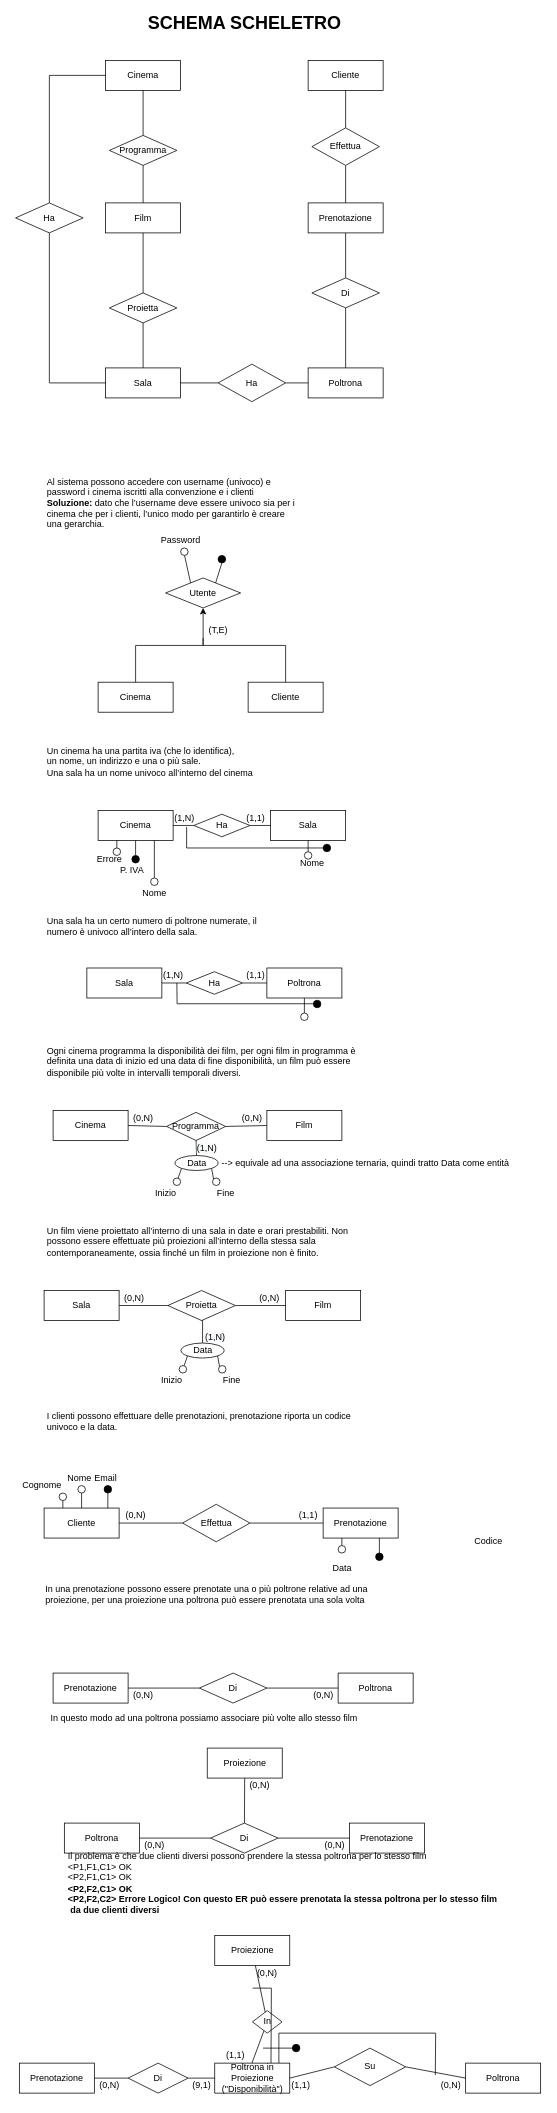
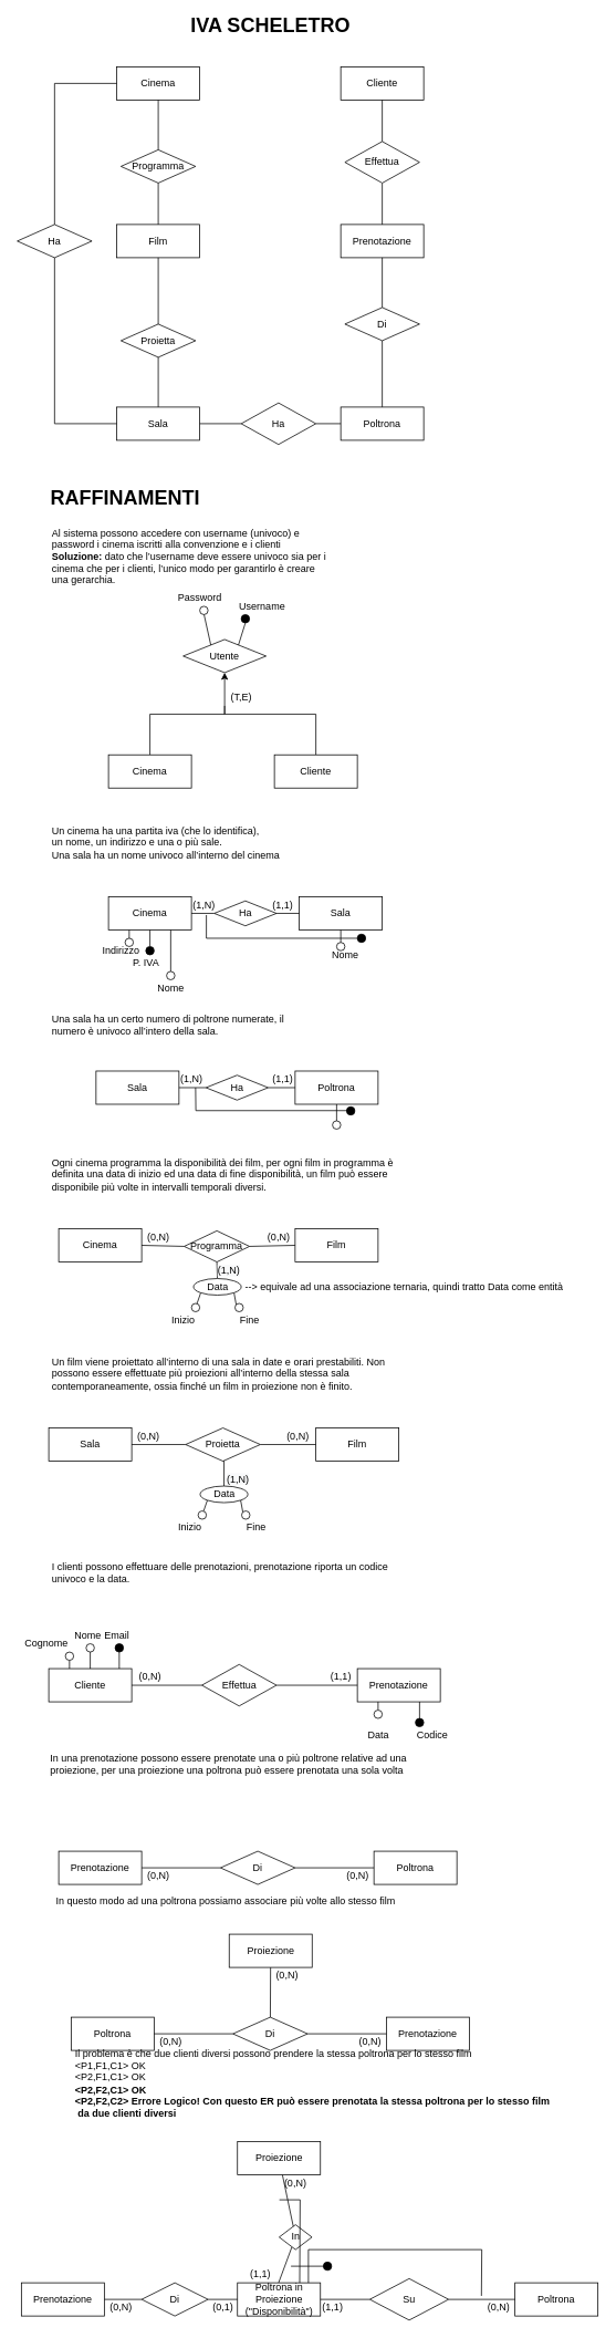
- <mxCell id="7" value="&lt;b&gt;&lt;font style=&quot;font-size: 24px&quot;&gt;SCHEMA SCHELETRO&lt;/font&gt;&lt;/b&gt;" style="text;html=1;align=center;verticalAlign=middle;resizable=0;points=[];autosize=1;" vertex="1" parent="1"><mxGeometry x="190" y="20" width="270" height="20" as="geometry" /></mxCell>
+ <mxCell id="7" value="&lt;b&gt;&lt;font style=&quot;font-size: 24px&quot;&gt;IVA SCHELETRO&lt;/font&gt;&lt;/b&gt;" style="text;html=1;align=center;verticalAlign=middle;resizable=0;points=[];autosize=1;" vertex="1" parent="1"><mxGeometry x="190" y="20" width="270" height="20" as="geometry" /></mxCell>
+ <mxCell id="27" value="&lt;b&gt;&lt;font style=&quot;font-size: 24px&quot;&gt;RAFFINAMENTI&lt;/font&gt;&lt;/b&gt;" style="text;html=1;align=center;verticalAlign=middle;resizable=0;points=[];autosize=1;" vertex="1" parent="1"><mxGeometry x="50" y="590" width="200" height="20" as="geometry" /></mxCell>
+ <mxCell id="39" value="Username" style="text;html=1;align=center;verticalAlign=middle;resizable=0;points=[];autosize=1;" vertex="1" parent="1"><mxGeometry x="280" y="720" width="70" height="20" as="geometry" /></mxCell>
- <mxCell id="52" value="Errore" style="text;html=1;align=center;verticalAlign=middle;resizable=0;points=[];autosize=1;" vertex="1" parent="1"><mxGeometry x="115" y="1135" width="60" height="20" as="geometry" /></mxCell>
+ <mxCell id="52" value="Indirizzo" style="text;html=1;align=center;verticalAlign=middle;resizable=0;points=[];autosize=1;" vertex="1" parent="1"><mxGeometry x="115" y="1135" width="60" height="20" as="geometry" /></mxCell>
- <mxCell id="118" value="Codice" style="text;html=1;align=center;verticalAlign=middle;resizable=0;points=[];autosize=1;" vertex="1" parent="1"><mxGeometry x="625" y="2045" width="50" height="20" as="geometry" /></mxCell>
+ <mxCell id="118" value="Codice" style="text;html=1;align=center;verticalAlign=middle;resizable=0;points=[];autosize=1;" vertex="1" parent="1"><mxGeometry x="495" y="2080" width="50" height="20" as="geometry" /></mxCell>
- <mxCell id="165" value="Su" style="shape=rhombus;perimeter=rhombusPerimeter;whiteSpace=wrap;html=1;align=center;fillColor=#ffffff;" vertex="1" parent="1"><mxGeometry x="445" y="2730" width="95" height="50" as="geometry" /></mxCell>
+ <mxCell id="165" value="Su" style="shape=rhombus;perimeter=rhombusPerimeter;whiteSpace=wrap;html=1;align=center;fillColor=#ffffff;" vertex="1" parent="1"><mxGeometry x="445" y="2745" width="95" height="50" as="geometry" /></mxCell>
- <mxCell id="175" value="(9,1)" style="text;html=1;align=center;verticalAlign=middle;resizable=0;points=[];autosize=1;" vertex="1" parent="1"><mxGeometry x="248" y="2770" width="40" height="20" as="geometry" /></mxCell>
+ <mxCell id="175" value="(0,1)" style="text;html=1;align=center;verticalAlign=middle;resizable=0;points=[];autosize=1;" vertex="1" parent="1"><mxGeometry x="248" y="2770" width="40" height="20" as="geometry" /></mxCell>
